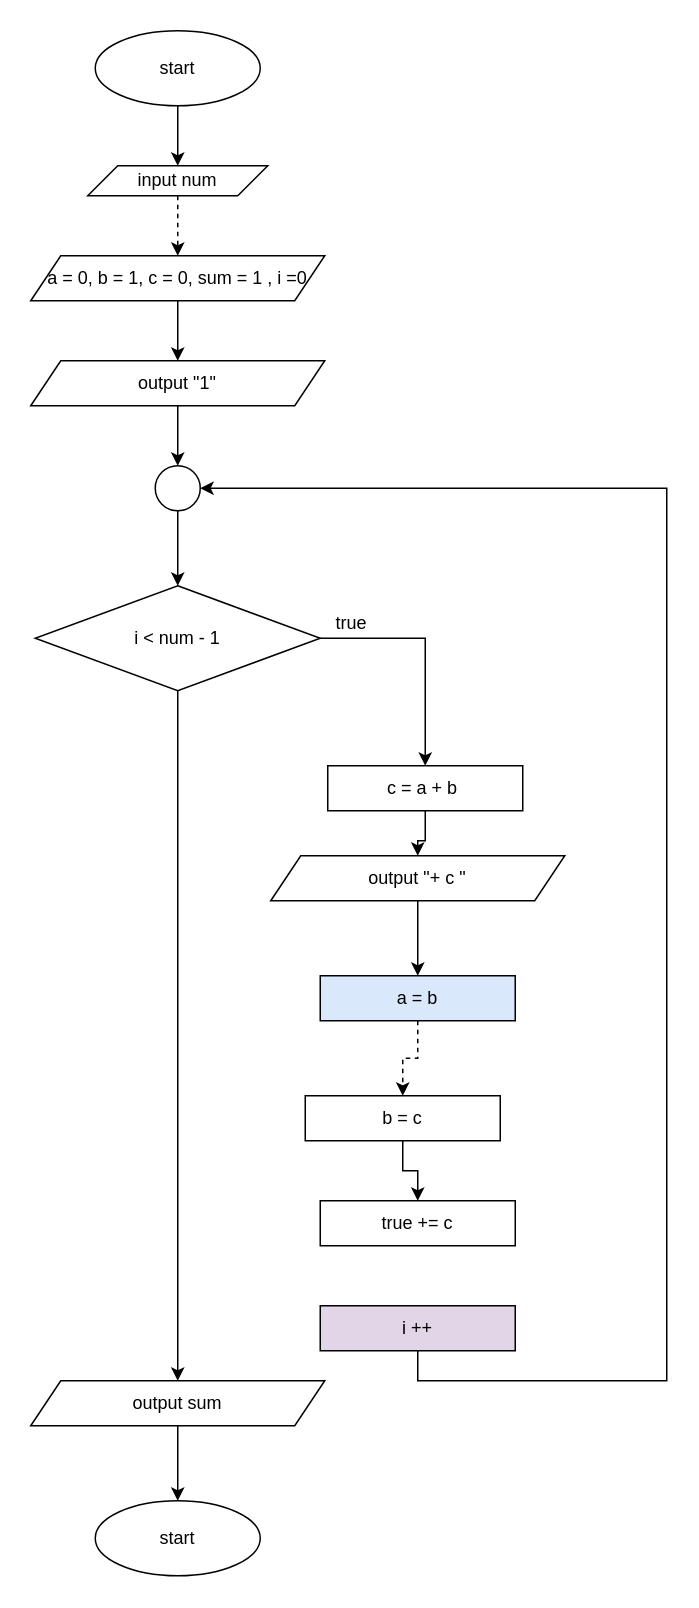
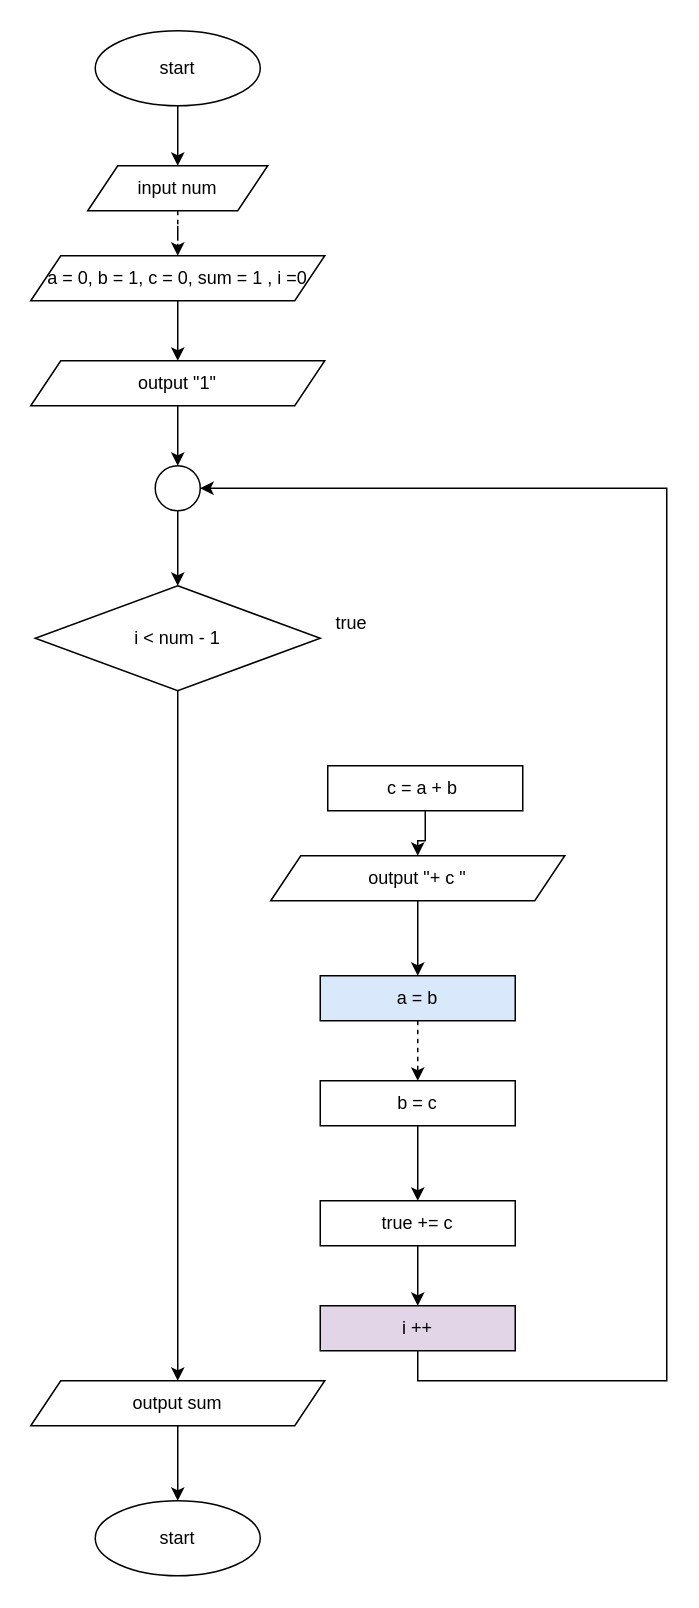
- <mxCell id="5" value="input num" style="shape=parallelogram;perimeter=parallelogramPerimeter;whiteSpace=wrap;html=1;fixedSize=1;" vertex="1" parent="1"><mxGeometry x="58" y="110" width="120" height="20" as="geometry" /></mxCell>
+ <mxCell id="5" value="input num" style="shape=parallelogram;perimeter=parallelogramPerimeter;whiteSpace=wrap;html=1;fixedSize=1;" vertex="1" parent="1"><mxGeometry x="58" y="110" width="120" height="30" as="geometry" /></mxCell>
- <mxCell id="10" style="edgeStyle=orthogonalEdgeStyle;rounded=0;orthogonalLoop=1;jettySize=auto;html=1;exitX=1;exitY=0.5;exitDx=0;exitDy=0;entryX=0.5;entryY=0;entryDx=0;entryDy=0;" edge="1" parent="1" source="12" target="16"><mxGeometry relative="1" as="geometry" /></mxCell>
- <mxCell id="24" value="b = c" style="rounded=0;whiteSpace=wrap;html=1;" vertex="1" parent="1"><mxGeometry x="203" y="730" width="130" height="30" as="geometry" /></mxCell>
+ <mxCell id="24" value="b = c" style="rounded=0;whiteSpace=wrap;html=1;" vertex="1" parent="1"><mxGeometry x="213" y="720" width="130" height="30" as="geometry" /></mxCell>
+ <mxCell id="21" value="" style="edgeStyle=orthogonalEdgeStyle;rounded=0;orthogonalLoop=1;jettySize=auto;html=1;" edge="1" parent="1" source="22" target="26"><mxGeometry relative="1" as="geometry" /></mxCell>
